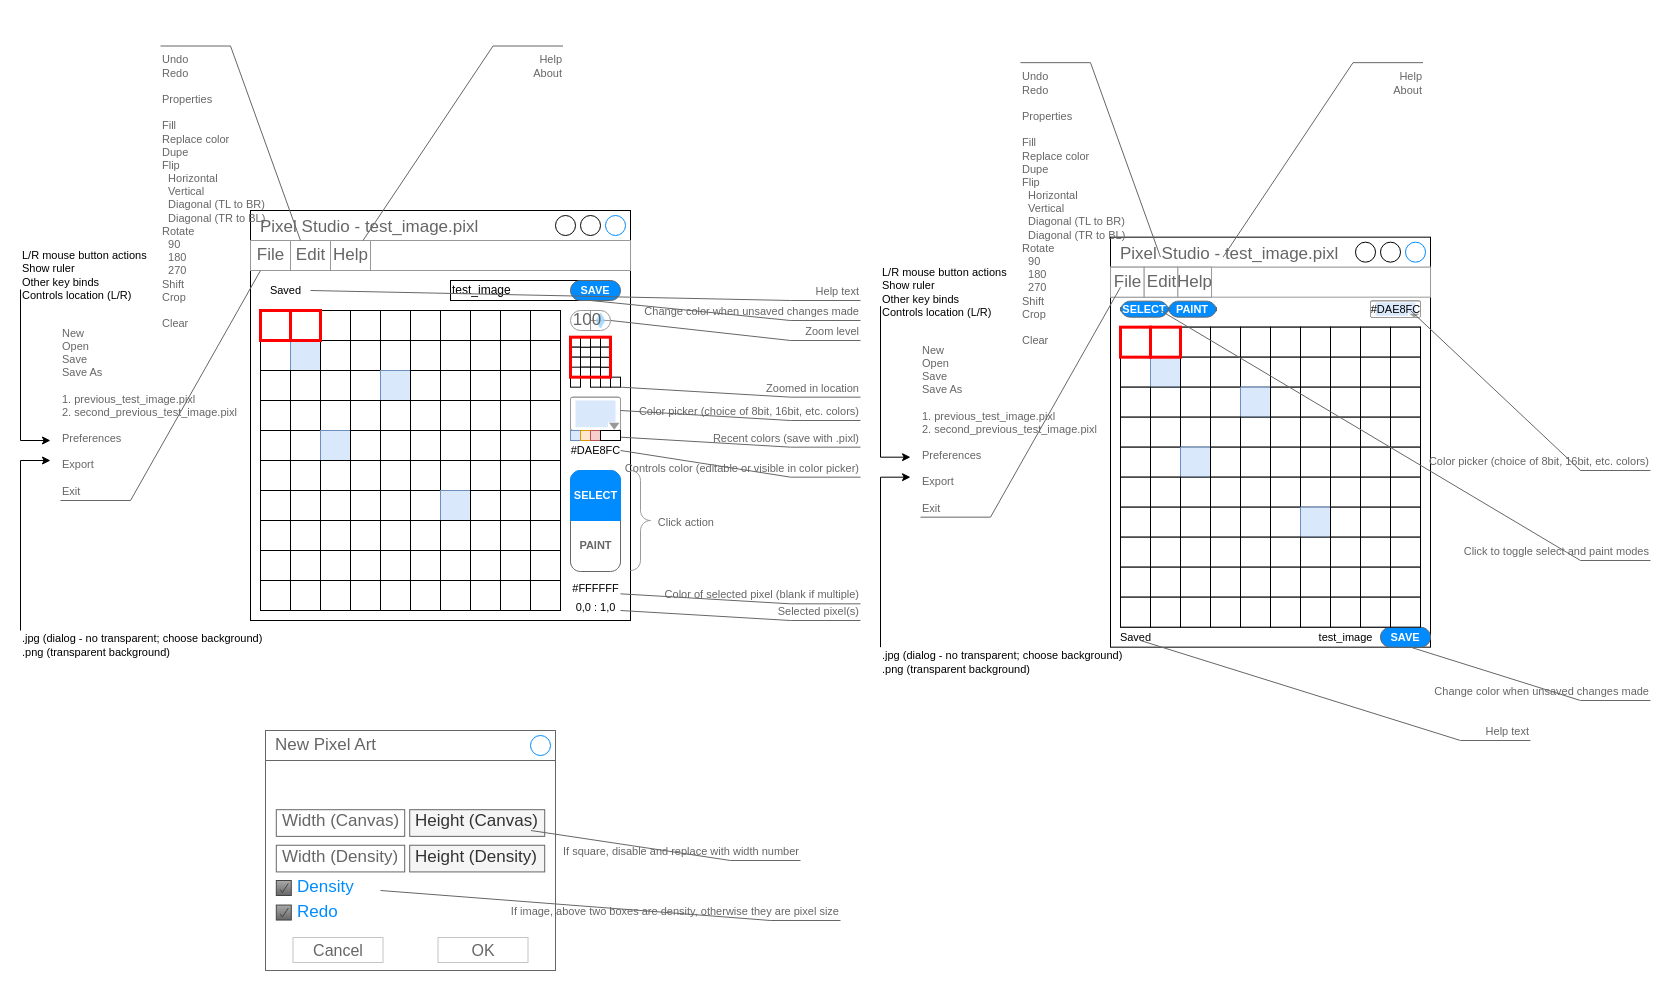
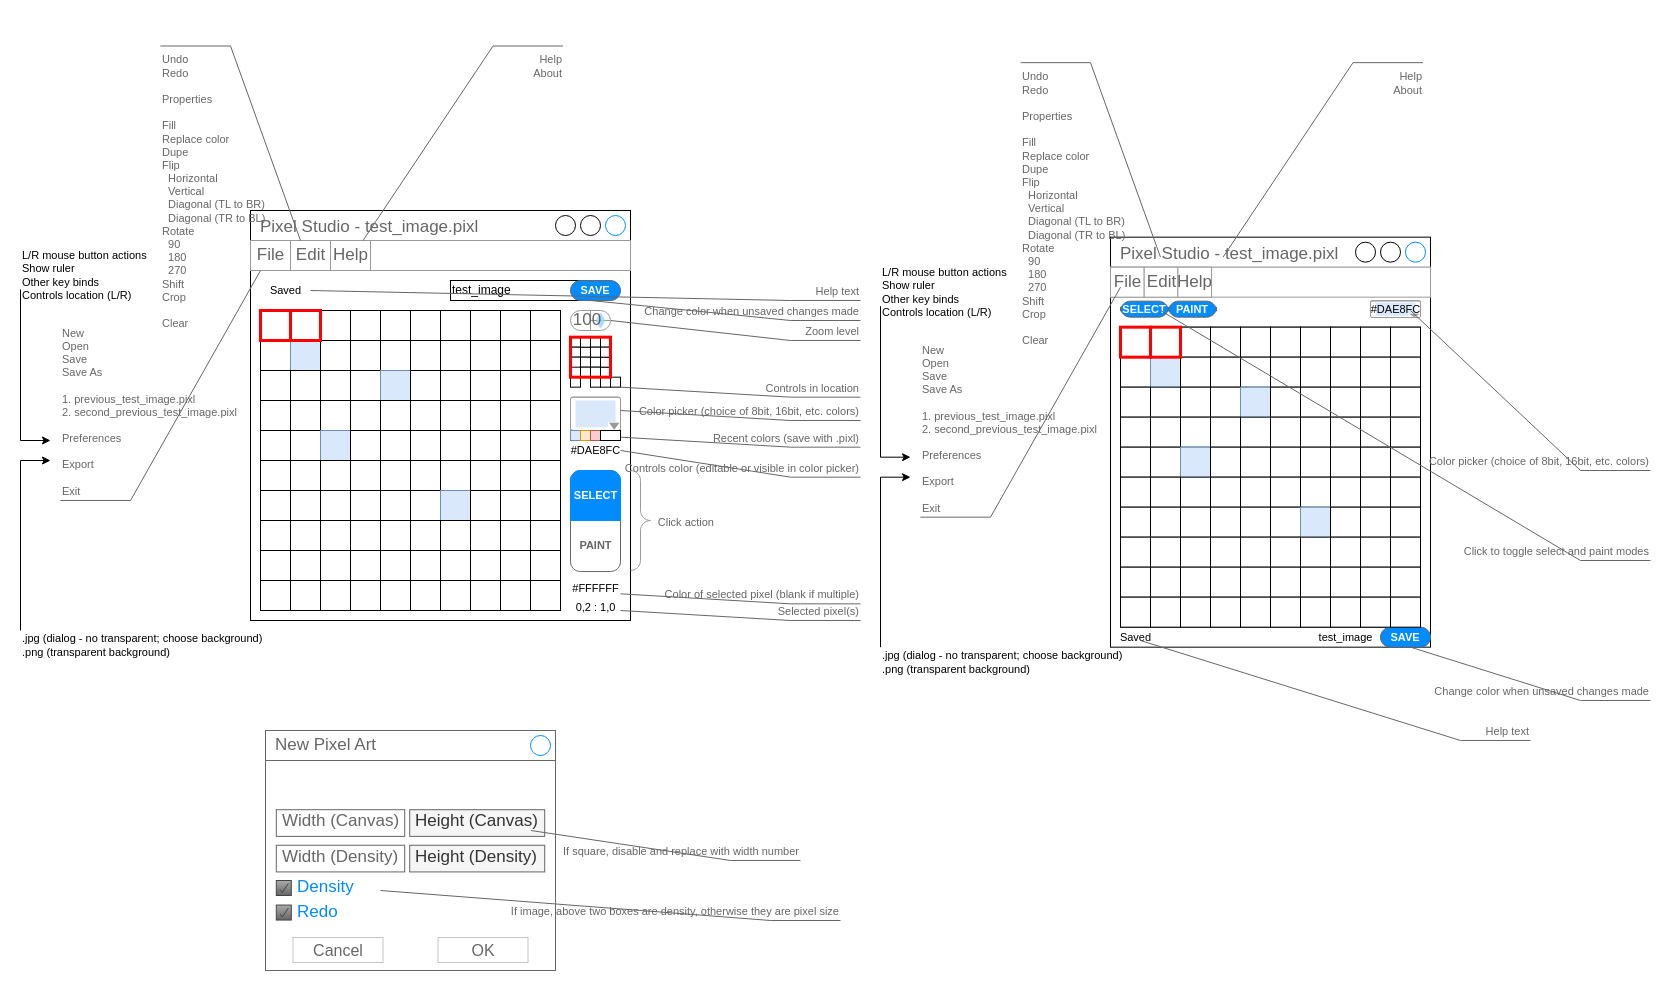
- <mxCell id="125" value="Zoomed in location" style="strokeWidth=1;shadow=0;dashed=0;align=center;html=1;shape=mxgraph.mockup.text.callout;linkText=;textSize=17;textColor=#666666;callDir=SE;callStyle=line;fontSize=11;fontColor=#666666;align=right;verticalAlign=bottom;strokeColor=#666666;" vertex="1" parent="1"><mxGeometry x="620" y="386.67" width="240" height="10" as="geometry" /></mxCell>
+ <mxCell id="125" value="Controls in location" style="strokeWidth=1;shadow=0;dashed=0;align=center;html=1;shape=mxgraph.mockup.text.callout;linkText=;textSize=17;textColor=#666666;callDir=SE;callStyle=line;fontSize=11;fontColor=#666666;align=right;verticalAlign=bottom;strokeColor=#666666;" vertex="1" parent="1"><mxGeometry x="620" y="386.67" width="240" height="10" as="geometry" /></mxCell>
- <mxCell id="152" value="0,0 : 1,0" style="text;html=1;align=center;verticalAlign=middle;resizable=0;points=[];autosize=1;fontSize=11;fontColor=#000000;" vertex="1" parent="1"><mxGeometry x="565" y="596.67" width="60" height="20" as="geometry" /></mxCell>
+ <mxCell id="152" value="0,2 : 1,0" style="text;html=1;align=center;verticalAlign=middle;resizable=0;points=[];autosize=1;fontSize=11;fontColor=#000000;" vertex="1" parent="1"><mxGeometry x="565" y="596.67" width="60" height="20" as="geometry" /></mxCell>
